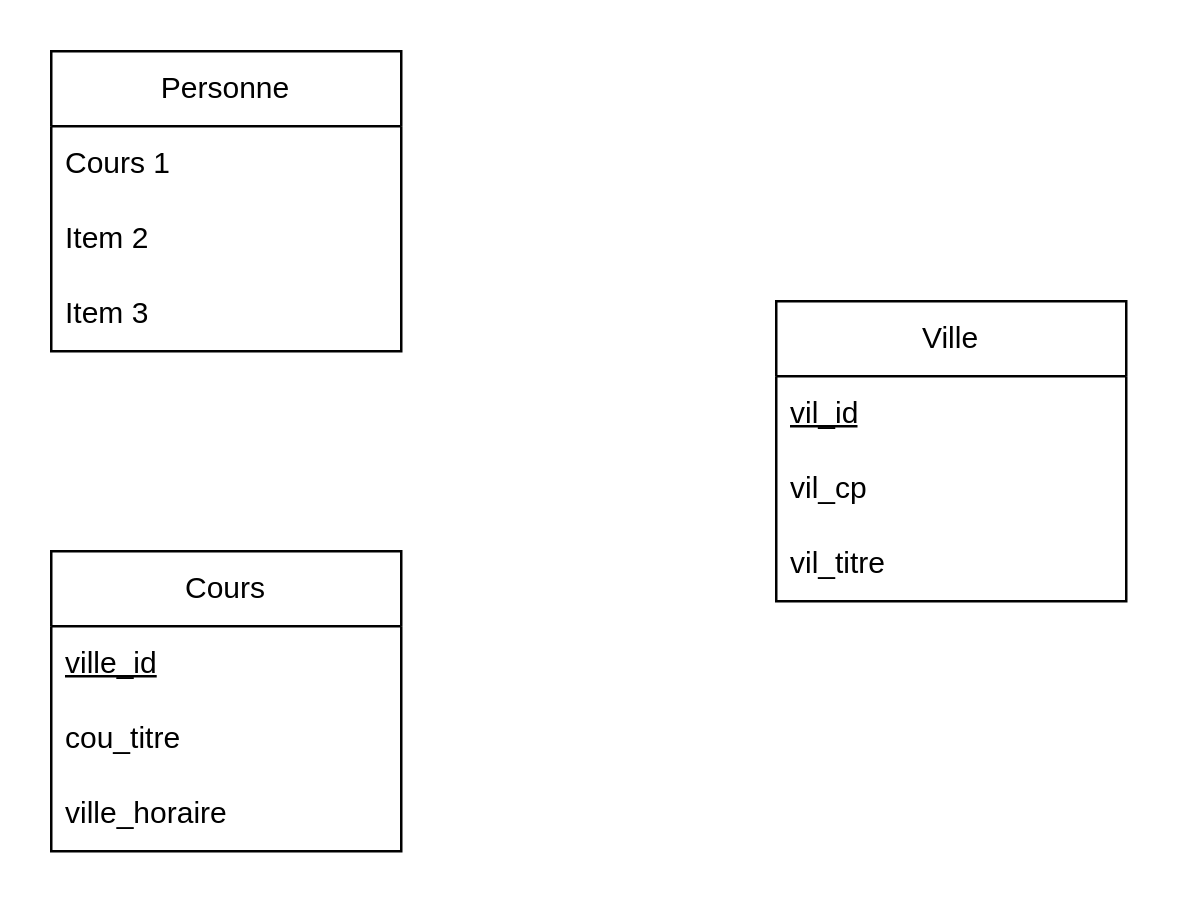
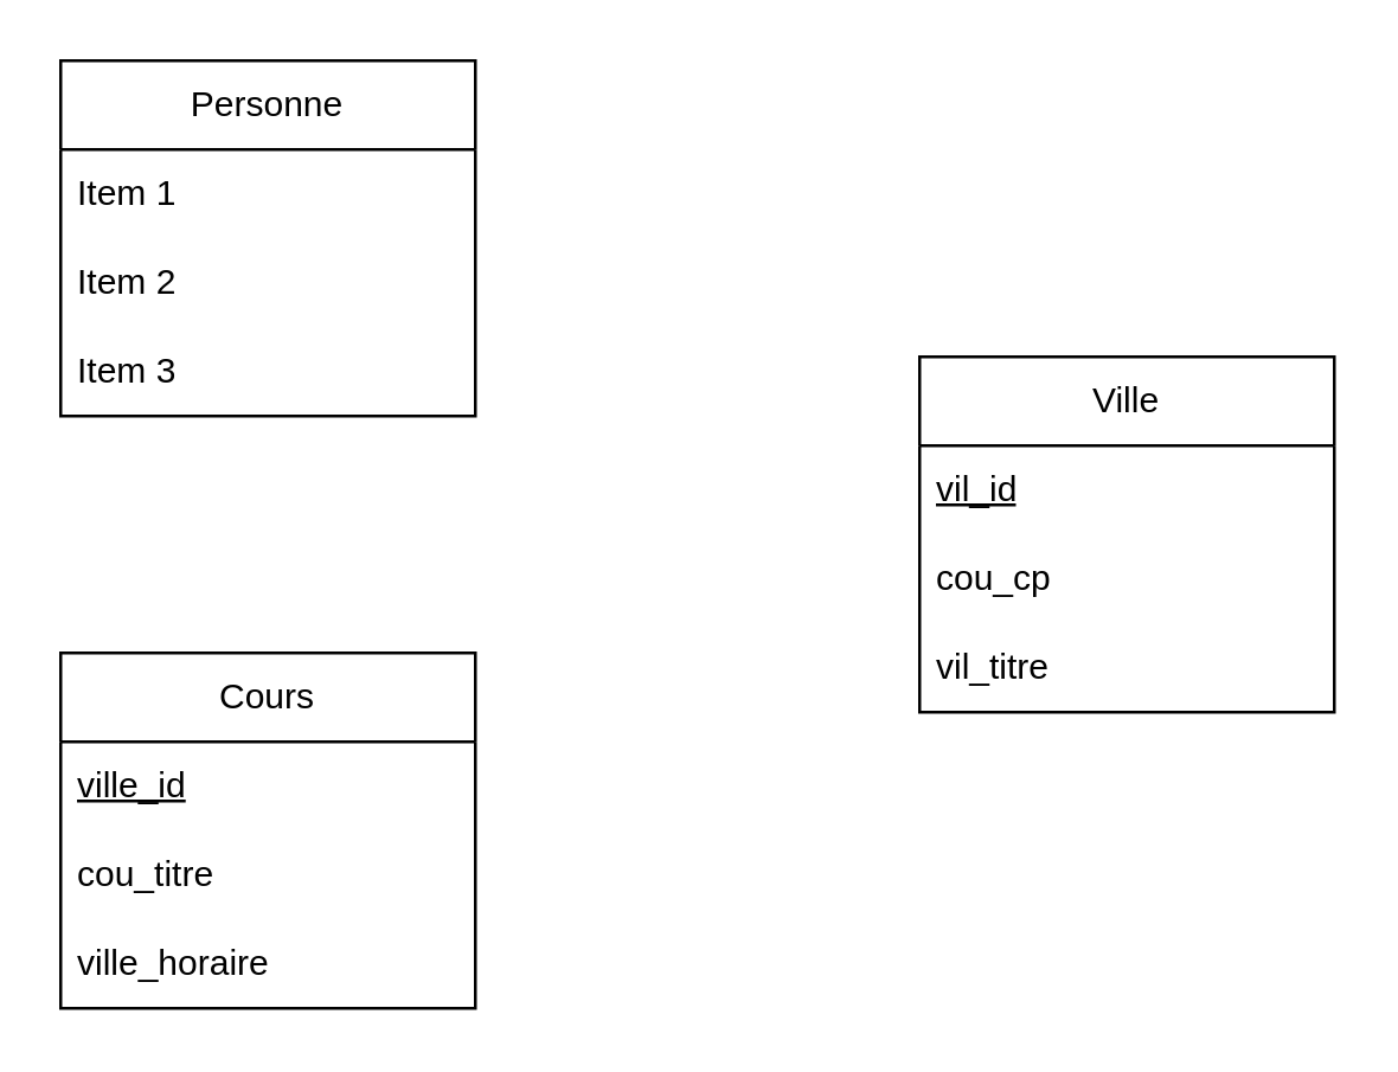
- <mxCell id="7" value="Cours 1" style="text;strokeColor=none;fillColor=none;align=left;verticalAlign=middle;spacingLeft=4;spacingRight=4;overflow=hidden;points=[[0,0.5],[1,0.5]];portConstraint=eastwest;rotatable=0;whiteSpace=wrap;html=1;" vertex="1" parent="6"><mxGeometry y="30" width="140" height="30" as="geometry" /></mxCell>
+ <mxCell id="7" value="Item 1" style="text;strokeColor=none;fillColor=none;align=left;verticalAlign=middle;spacingLeft=4;spacingRight=4;overflow=hidden;points=[[0,0.5],[1,0.5]];portConstraint=eastwest;rotatable=0;whiteSpace=wrap;html=1;" vertex="1" parent="6"><mxGeometry y="30" width="140" height="30" as="geometry" /></mxCell>
- <mxCell id="12" value="vil_cp" style="text;strokeColor=none;fillColor=none;align=left;verticalAlign=middle;spacingLeft=4;spacingRight=4;overflow=hidden;points=[[0,0.5],[1,0.5]];portConstraint=eastwest;rotatable=0;whiteSpace=wrap;html=1;" vertex="1" parent="10"><mxGeometry y="60" width="140" height="30" as="geometry" /></mxCell>
+ <mxCell id="12" value="cou_cp" style="text;strokeColor=none;fillColor=none;align=left;verticalAlign=middle;spacingLeft=4;spacingRight=4;overflow=hidden;points=[[0,0.5],[1,0.5]];portConstraint=eastwest;rotatable=0;whiteSpace=wrap;html=1;" vertex="1" parent="10"><mxGeometry y="60" width="140" height="30" as="geometry" /></mxCell>
